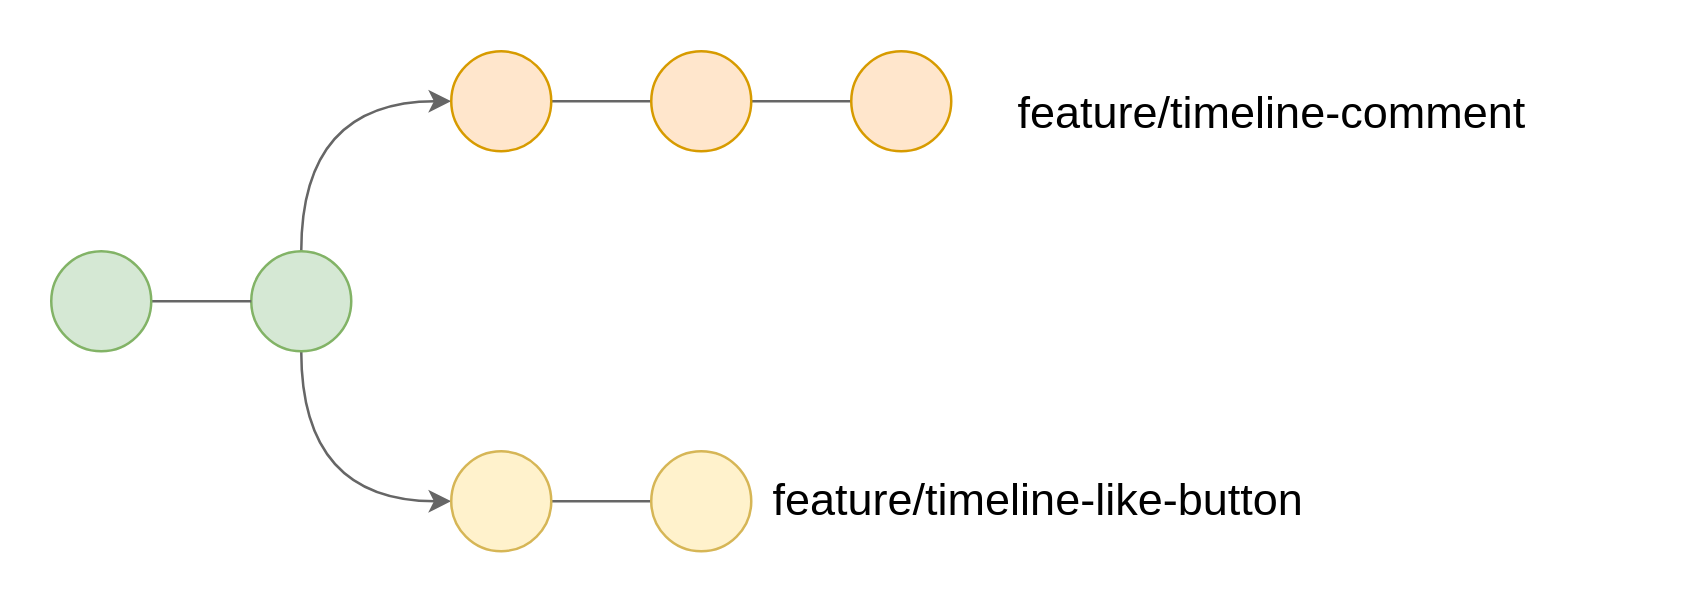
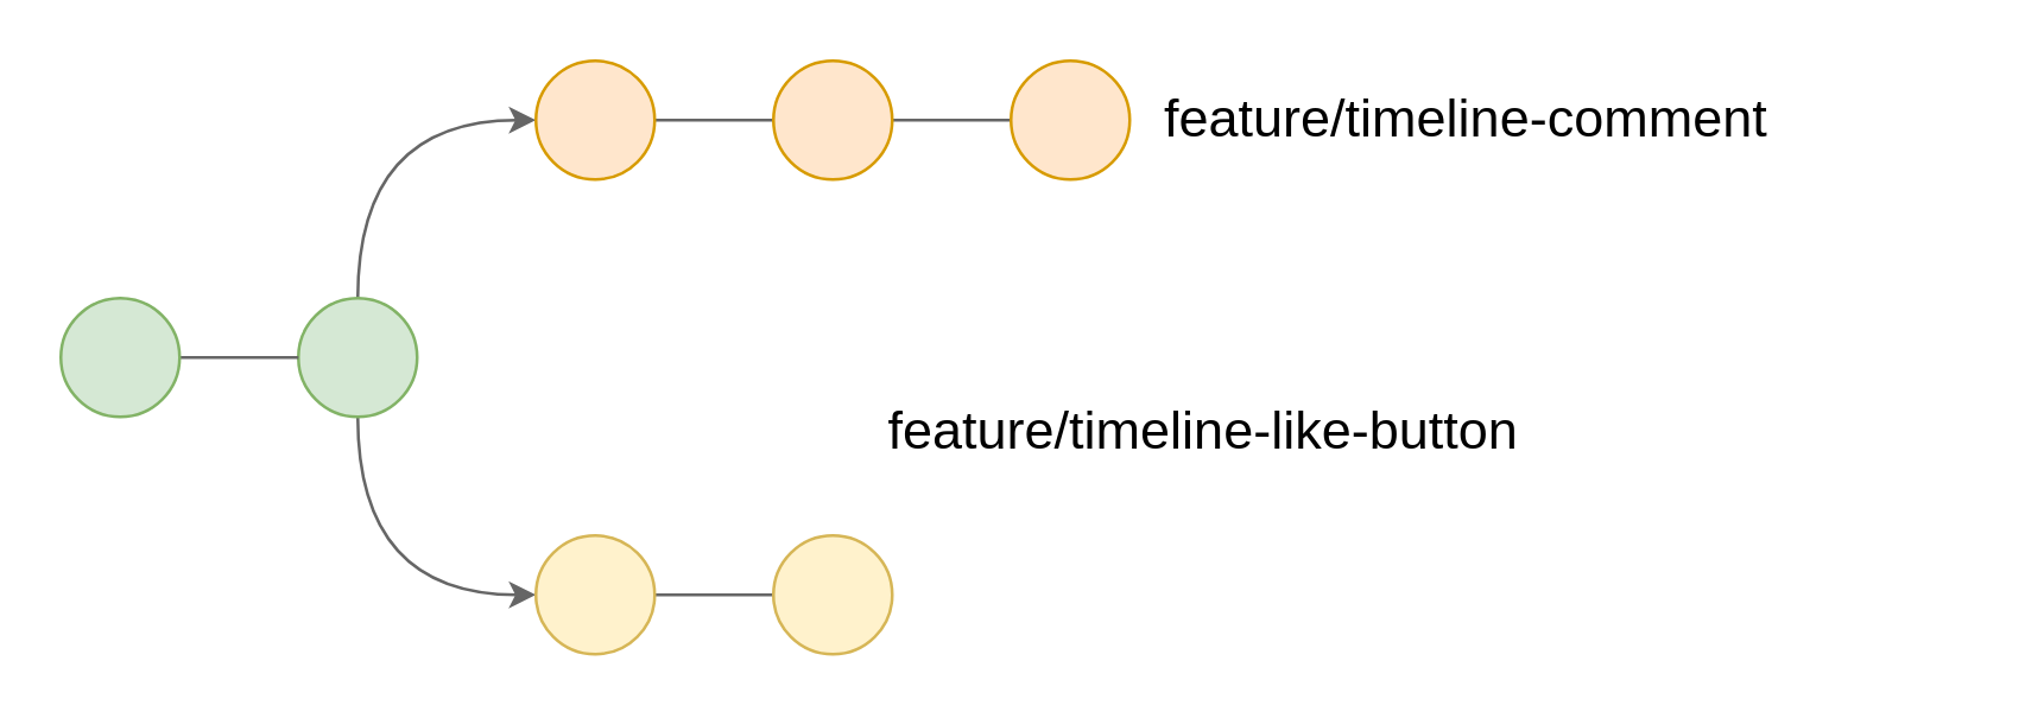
- <mxCell id="16" value="&lt;h2&gt;&lt;font style=&quot;font-weight: normal&quot;&gt;feature/timeline-comment&lt;/font&gt;&lt;/h2&gt;" style="text;html=1;strokeColor=none;fillColor=none;align=left;verticalAlign=middle;whiteSpace=wrap;rounded=0;fontFamily=Helvetica;fontStyle=0" parent="1" vertex="1"><mxGeometry x="405" y="35" width="270" height="20" as="geometry" /></mxCell>
+ <mxCell id="16" value="&lt;h2&gt;&lt;font style=&quot;font-weight: normal&quot;&gt;feature/timeline-comment&lt;/font&gt;&lt;/h2&gt;" style="text;html=1;strokeColor=none;fillColor=none;align=left;verticalAlign=middle;whiteSpace=wrap;rounded=0;fontFamily=Helvetica;fontStyle=0" parent="1" vertex="1"><mxGeometry x="390" y="30" width="270" height="20" as="geometry" /></mxCell>
- <mxCell id="15" value="&lt;h2&gt;&lt;font style=&quot;font-weight: normal&quot;&gt;feature/timeline-like-button&lt;/font&gt;&lt;/h2&gt;" style="text;html=1;strokeColor=none;fillColor=none;align=left;verticalAlign=middle;whiteSpace=wrap;rounded=0;fontFamily=Helvetica;fontStyle=0" parent="1" vertex="1"><mxGeometry x="307" y="190" width="270" height="20" as="geometry" /></mxCell>
+ <mxCell id="15" value="&lt;h2&gt;&lt;font style=&quot;font-weight: normal&quot;&gt;feature/timeline-like-button&lt;/font&gt;&lt;/h2&gt;" style="text;html=1;strokeColor=none;fillColor=none;align=left;verticalAlign=middle;whiteSpace=wrap;rounded=0;fontFamily=Helvetica;fontStyle=0" parent="1" vertex="1"><mxGeometry x="297" y="135" width="270" height="20" as="geometry" /></mxCell>
